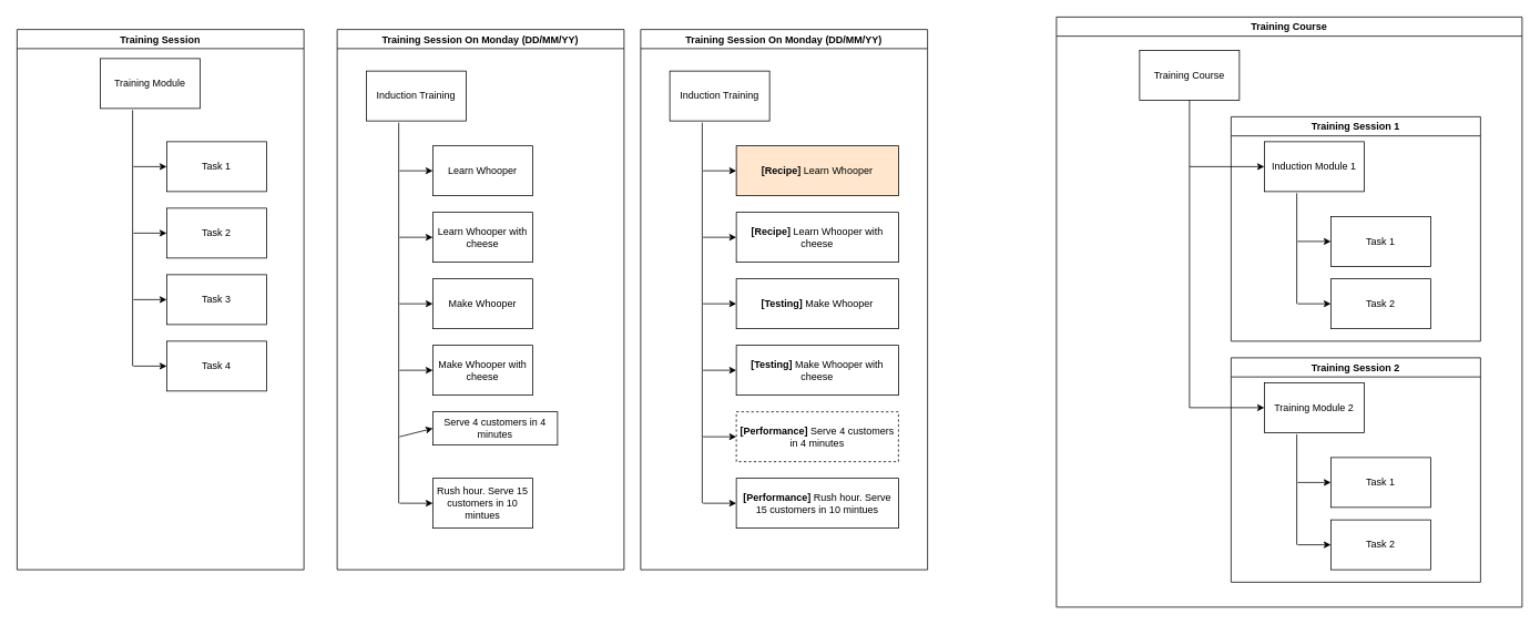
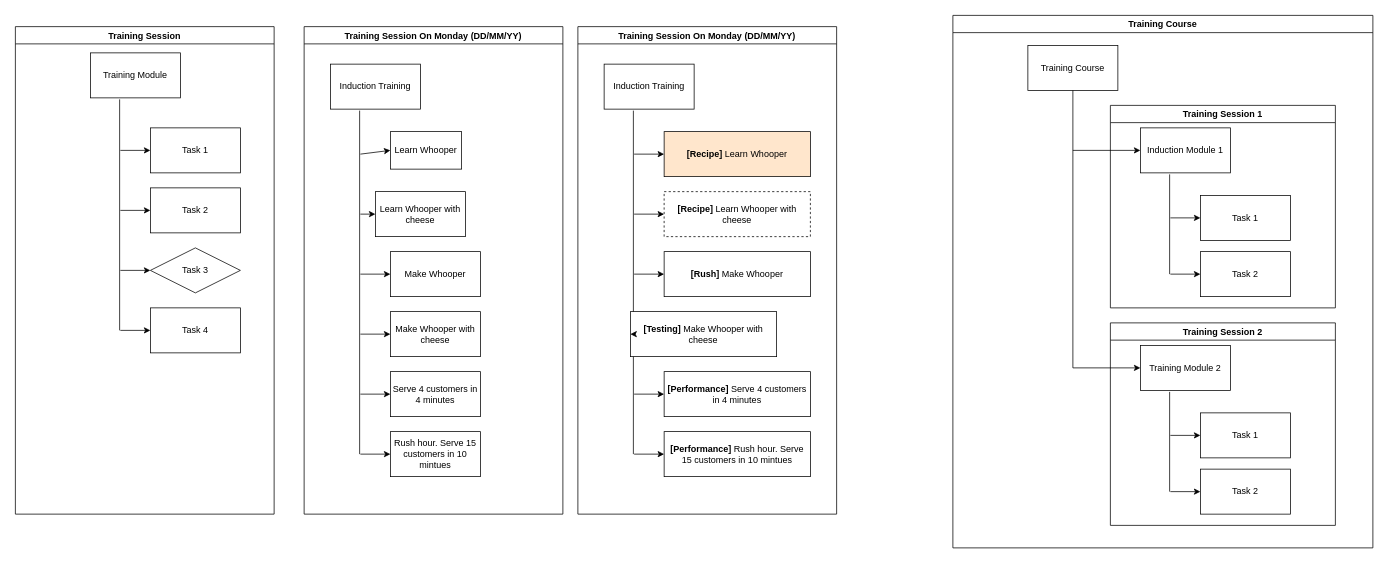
- <mxCell id="13" value="Learn Whooper" style="rounded=0;whiteSpace=wrap;html=1;" parent="1" vertex="1"><mxGeometry x="520" y="175" width="120" height="60" as="geometry" /></mxCell>
+ <mxCell id="13" value="Learn Whooper" style="rounded=0;whiteSpace=wrap;html=1;" parent="1" vertex="1"><mxGeometry x="520" y="175" width="95" height="50" as="geometry" /></mxCell>
- <mxCell id="16" value="Learn Whooper with cheese" style="rounded=0;whiteSpace=wrap;html=1;" parent="1" vertex="1"><mxGeometry x="520" y="255" width="120" height="60" as="geometry" /></mxCell>
+ <mxCell id="16" value="Learn Whooper with cheese" style="rounded=0;whiteSpace=wrap;html=1;" parent="1" vertex="1"><mxGeometry x="500" y="255" width="120" height="60" as="geometry" /></mxCell>
- <mxCell id="51" value="&lt;b&gt;[Recipe]&lt;/b&gt; Learn Whooper with cheese" style="rounded=0;whiteSpace=wrap;html=1;" parent="1" vertex="1"><mxGeometry x="885" y="255" width="195" height="60" as="geometry" /></mxCell>
+ <mxCell id="51" value="&lt;b&gt;[Recipe]&lt;/b&gt; Learn Whooper with cheese" style="rounded=0;whiteSpace=wrap;html=1;dashed=1;" parent="1" vertex="1"><mxGeometry x="885" y="255" width="195" height="60" as="geometry" /></mxCell>
- <mxCell id="8" value="Task 3" style="rounded=0;whiteSpace=wrap;html=1;" parent="1" vertex="1"><mxGeometry x="200" y="330" width="120" height="60" as="geometry" /></mxCell>
+ <mxCell id="8" value="Task 3" style="rhombus;whiteSpace=wrap;html=1;" parent="1" vertex="1"><mxGeometry x="200" y="330" width="120" height="60" as="geometry" /></mxCell>
- <mxCell id="53" value="&lt;b&gt;[Testing]&lt;/b&gt; Make Whooper" style="rounded=0;whiteSpace=wrap;html=1;" parent="1" vertex="1"><mxGeometry x="885" y="335" width="195" height="60" as="geometry" /></mxCell>
+ <mxCell id="53" value="&lt;b&gt;[Rush]&lt;/b&gt; Make Whooper" style="rounded=0;whiteSpace=wrap;html=1;" parent="1" vertex="1"><mxGeometry x="885" y="335" width="195" height="60" as="geometry" /></mxCell>
- <mxCell id="55" value="&lt;b&gt;[Testing]&lt;/b&gt; Make Whooper with cheese" style="rounded=0;whiteSpace=wrap;html=1;" parent="1" vertex="1"><mxGeometry x="885" y="415" width="195" height="60" as="geometry" /></mxCell>
+ <mxCell id="55" value="&lt;b&gt;[Testing]&lt;/b&gt; Make Whooper with cheese" style="rounded=0;whiteSpace=wrap;html=1;" parent="1" vertex="1"><mxGeometry x="840" y="415" width="195" height="60" as="geometry" /></mxCell>
- <mxCell id="22" value="Serve 4 customers in 4 minutes" style="rounded=0;whiteSpace=wrap;html=1;" parent="1" vertex="1"><mxGeometry x="520" y="495" width="150" height="40" as="geometry" /></mxCell>
+ <mxCell id="22" value="Serve 4 customers in 4 minutes" style="rounded=0;whiteSpace=wrap;html=1;" parent="1" vertex="1"><mxGeometry x="520" y="495" width="120" height="60" as="geometry" /></mxCell>
- <mxCell id="57" value="&lt;b&gt;[Performance]&lt;/b&gt; Serve 4 customers in 4 minutes" style="rounded=0;whiteSpace=wrap;html=1;dashed=1;" parent="1" vertex="1"><mxGeometry x="885" y="495" width="195" height="60" as="geometry" /></mxCell>
+ <mxCell id="57" value="&lt;b&gt;[Performance]&lt;/b&gt; Serve 4 customers in 4 minutes" style="rounded=0;whiteSpace=wrap;html=1;" parent="1" vertex="1"><mxGeometry x="885" y="495" width="195" height="60" as="geometry" /></mxCell>
